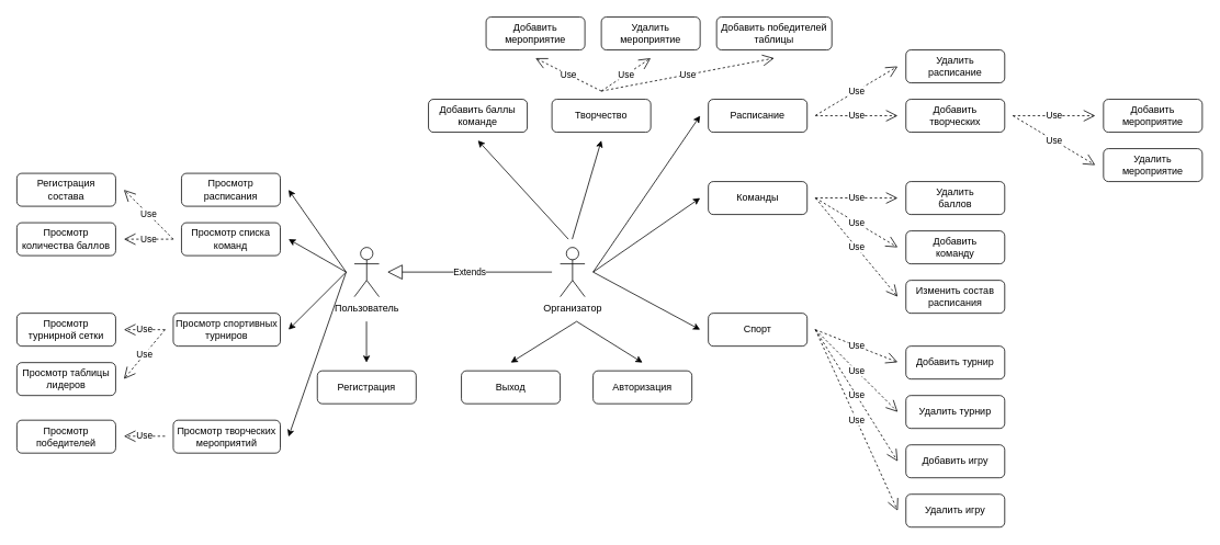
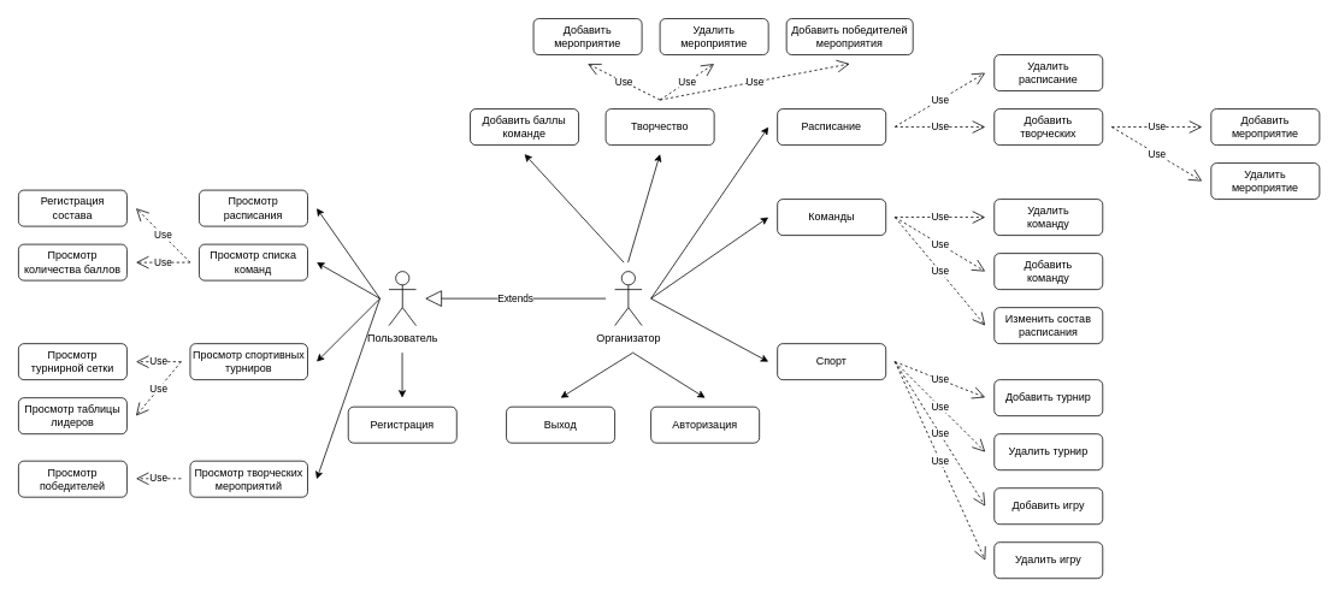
- <mxCell id="61" value="Добавить победителей таблицы" style="rounded=1;whiteSpace=wrap;html=1;" parent="1" vertex="1"><mxGeometry x="870" y="20" width="140" height="40" as="geometry" /></mxCell>
+ <mxCell id="61" value="Добавить победителей мероприятия" style="rounded=1;whiteSpace=wrap;html=1;" parent="1" vertex="1"><mxGeometry x="870" y="20" width="140" height="40" as="geometry" /></mxCell>
- <mxCell id="21" value="Удалить&lt;br&gt;баллов" style="rounded=1;whiteSpace=wrap;html=1;" parent="1" vertex="1"><mxGeometry x="1100" y="220" width="120" height="40" as="geometry" /></mxCell>
+ <mxCell id="21" value="Удалить&lt;br&gt;команду" style="rounded=1;whiteSpace=wrap;html=1;" parent="1" vertex="1"><mxGeometry x="1100" y="220" width="120" height="40" as="geometry" /></mxCell>
